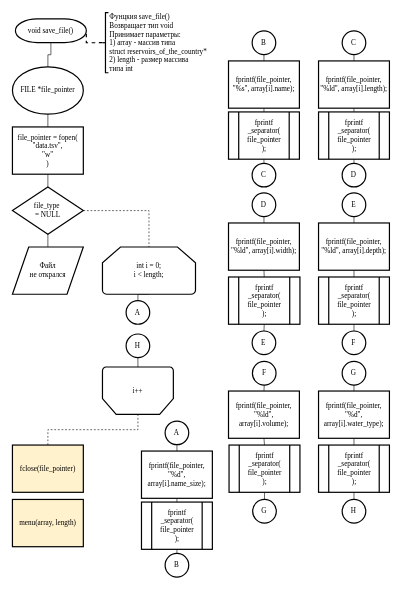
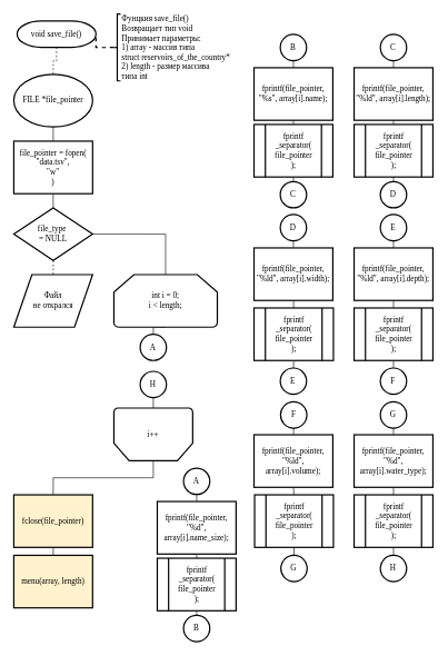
- <mxCell id="2" style="edgeStyle=orthogonalEdgeStyle;rounded=0;orthogonalLoop=1;jettySize=auto;html=1;exitX=0.5;exitY=1;exitDx=0;exitDy=0;exitPerimeter=0;entryX=0.5;entryY=0;entryDx=0;entryDy=0;endArrow=none;endFill=0;fontFamily=Times New Roman;" edge="1" parent="1" source="3" target="5"><mxGeometry relative="1" as="geometry" /></mxCell>
+ <mxCell id="2" style="edgeStyle=orthogonalEdgeStyle;rounded=0;orthogonalLoop=1;jettySize=auto;html=1;exitX=0.5;exitY=1;exitDx=0;exitDy=0;exitPerimeter=0;entryX=0.5;entryY=0;entryDx=0;entryDy=0;endArrow=none;endFill=0;fontFamily=Times New Roman;dashed=1;" edge="1" parent="1" source="3" target="5"><mxGeometry relative="1" as="geometry" /></mxCell>
- <mxCell id="9" style="edgeStyle=orthogonalEdgeStyle;rounded=0;orthogonalLoop=1;jettySize=auto;html=1;exitX=1;exitY=0.5;exitDx=0;exitDy=0;exitPerimeter=0;entryX=0.5;entryY=0;entryDx=0;entryDy=0;entryPerimeter=0;endArrow=none;endFill=0;fontFamily=Times New Roman;dashed=1;" edge="1" parent="1" source="10" target="13"><mxGeometry relative="1" as="geometry" /></mxCell>
+ <mxCell id="9" style="edgeStyle=orthogonalEdgeStyle;rounded=0;orthogonalLoop=1;jettySize=auto;html=1;exitX=1;exitY=0.5;exitDx=0;exitDy=0;exitPerimeter=0;entryX=0.5;entryY=0;entryDx=0;entryDy=0;entryPerimeter=0;endArrow=none;endFill=0;fontFamily=Times New Roman;" edge="1" parent="1" source="10" target="13"><mxGeometry relative="1" as="geometry" /></mxCell>
- <mxCell id="8" style="edgeStyle=orthogonalEdgeStyle;rounded=0;orthogonalLoop=1;jettySize=auto;html=1;exitX=0.5;exitY=1;exitDx=0;exitDy=0;exitPerimeter=0;entryX=0.5;entryY=0;entryDx=0;entryDy=0;endArrow=none;endFill=0;fontFamily=Times New Roman;" edge="1" parent="1" source="10" target="11"><mxGeometry relative="1" as="geometry" /></mxCell>
+ <mxCell id="8" style="edgeStyle=orthogonalEdgeStyle;rounded=0;orthogonalLoop=1;jettySize=auto;html=1;exitX=0.5;exitY=1;exitDx=0;exitDy=0;exitPerimeter=0;entryX=0.5;entryY=0;entryDx=0;entryDy=0;endArrow=none;endFill=0;fontFamily=Times New Roman;dashed=1;" edge="1" parent="1" source="10" target="11"><mxGeometry relative="1" as="geometry" /></mxCell>
- <mxCell id="14" style="edgeStyle=orthogonalEdgeStyle;rounded=0;orthogonalLoop=1;jettySize=auto;html=1;exitX=0.5;exitY=0;exitDx=0;exitDy=0;exitPerimeter=0;entryX=0.5;entryY=0;entryDx=0;entryDy=0;endArrow=none;endFill=0;fontFamily=Times New Roman;dashed=1;" edge="1" parent="1" source="15" target="69"><mxGeometry relative="1" as="geometry" /></mxCell>
+ <mxCell id="14" style="edgeStyle=orthogonalEdgeStyle;rounded=0;orthogonalLoop=1;jettySize=auto;html=1;exitX=0.5;exitY=0;exitDx=0;exitDy=0;exitPerimeter=0;entryX=0.5;entryY=0;entryDx=0;entryDy=0;endArrow=none;endFill=0;fontFamily=Times New Roman;" edge="1" parent="1" source="15" target="69"><mxGeometry relative="1" as="geometry" /></mxCell>
+ <mxCell id="68" style="edgeStyle=orthogonalEdgeStyle;rounded=0;orthogonalLoop=1;jettySize=auto;html=1;exitX=0.5;exitY=1;exitDx=0;exitDy=0;entryX=0.5;entryY=0;entryDx=0;entryDy=0;endArrow=none;endFill=0;fontFamily=Times New Roman;" edge="1" parent="1" source="69" target="70"><mxGeometry relative="1" as="geometry" /></mxCell>
